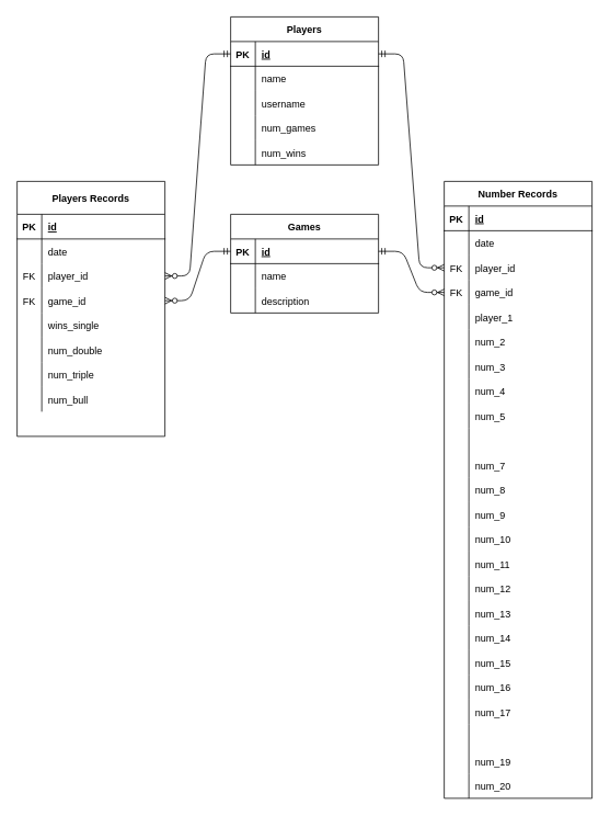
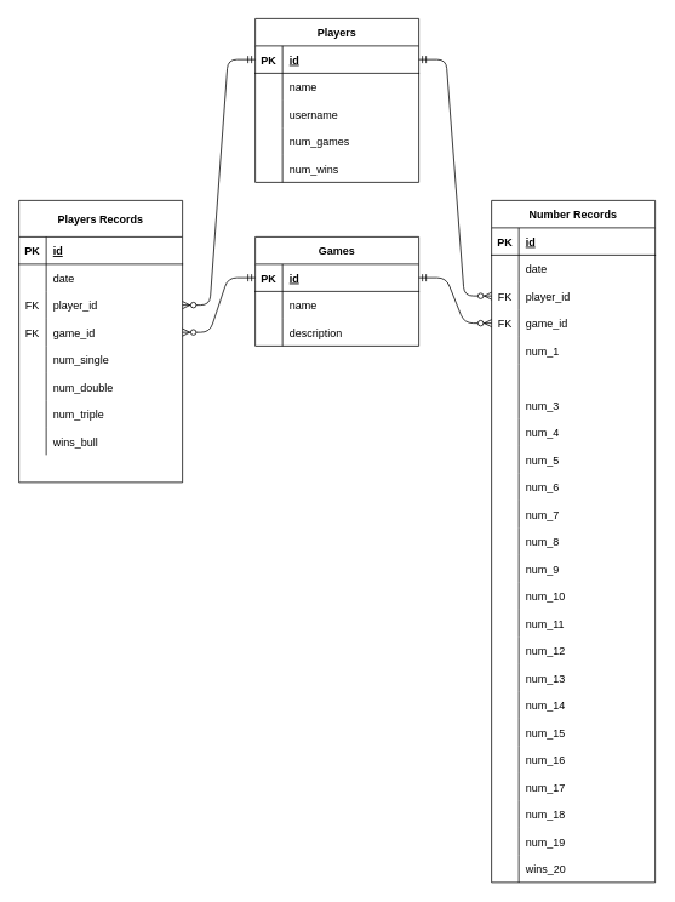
- <mxCell id="60" value="player_1" style="shape=partialRectangle;connectable=0;fillColor=none;top=0;left=0;bottom=0;right=0;align=left;spacingLeft=6;overflow=hidden;" vertex="1" parent="58"><mxGeometry x="30" width="150" height="30" as="geometry" /></mxCell>
+ <mxCell id="60" value="num_1" style="shape=partialRectangle;connectable=0;fillColor=none;top=0;left=0;bottom=0;right=0;align=left;spacingLeft=6;overflow=hidden;" vertex="1" parent="58"><mxGeometry x="30" width="150" height="30" as="geometry" /></mxCell>
- <mxCell id="33" value="wins_single" style="shape=partialRectangle;connectable=0;fillColor=none;top=0;left=0;bottom=0;right=0;align=left;spacingLeft=6;overflow=hidden;" vertex="1" parent="31"><mxGeometry x="30" width="150" height="30" as="geometry" /></mxCell>
+ <mxCell id="33" value="num_single" style="shape=partialRectangle;connectable=0;fillColor=none;top=0;left=0;bottom=0;right=0;align=left;spacingLeft=6;overflow=hidden;" vertex="1" parent="31"><mxGeometry x="30" width="150" height="30" as="geometry" /></mxCell>
- <mxCell id="63" value="num_2" style="shape=partialRectangle;connectable=0;fillColor=none;top=0;left=0;bottom=0;right=0;align=left;spacingLeft=6;overflow=hidden;" vertex="1" parent="61"><mxGeometry x="30" width="150" height="30" as="geometry" /></mxCell>
- <mxCell id="42" value="num_bull" style="shape=partialRectangle;connectable=0;fillColor=none;top=0;left=0;bottom=0;right=0;align=left;spacingLeft=6;overflow=hidden;" vertex="1" parent="40"><mxGeometry x="30" width="150" height="30" as="geometry" /></mxCell>
+ <mxCell id="42" value="wins_bull" style="shape=partialRectangle;connectable=0;fillColor=none;top=0;left=0;bottom=0;right=0;align=left;spacingLeft=6;overflow=hidden;" vertex="1" parent="40"><mxGeometry x="30" width="150" height="30" as="geometry" /></mxCell>
+ <mxCell id="75" value="num_6" style="shape=partialRectangle;connectable=0;fillColor=none;top=0;left=0;bottom=0;right=0;align=left;spacingLeft=6;overflow=hidden;" vertex="1" parent="73"><mxGeometry x="30" width="150" height="30" as="geometry" /></mxCell>
+ <mxCell id="111" value="num_18" style="shape=partialRectangle;connectable=0;fillColor=none;top=0;left=0;bottom=0;right=0;align=left;spacingLeft=6;overflow=hidden;" vertex="1" parent="109"><mxGeometry x="30" width="150" height="30" as="geometry" /></mxCell>
- <mxCell id="117" value="num_20" style="shape=partialRectangle;connectable=0;fillColor=none;top=0;left=0;bottom=0;right=0;align=left;spacingLeft=6;overflow=hidden;" vertex="1" parent="115"><mxGeometry x="30" width="150" height="30" as="geometry" /></mxCell>
+ <mxCell id="117" value="wins_20" style="shape=partialRectangle;connectable=0;fillColor=none;top=0;left=0;bottom=0;right=0;align=left;spacingLeft=6;overflow=hidden;" vertex="1" parent="115"><mxGeometry x="30" width="150" height="30" as="geometry" /></mxCell>
